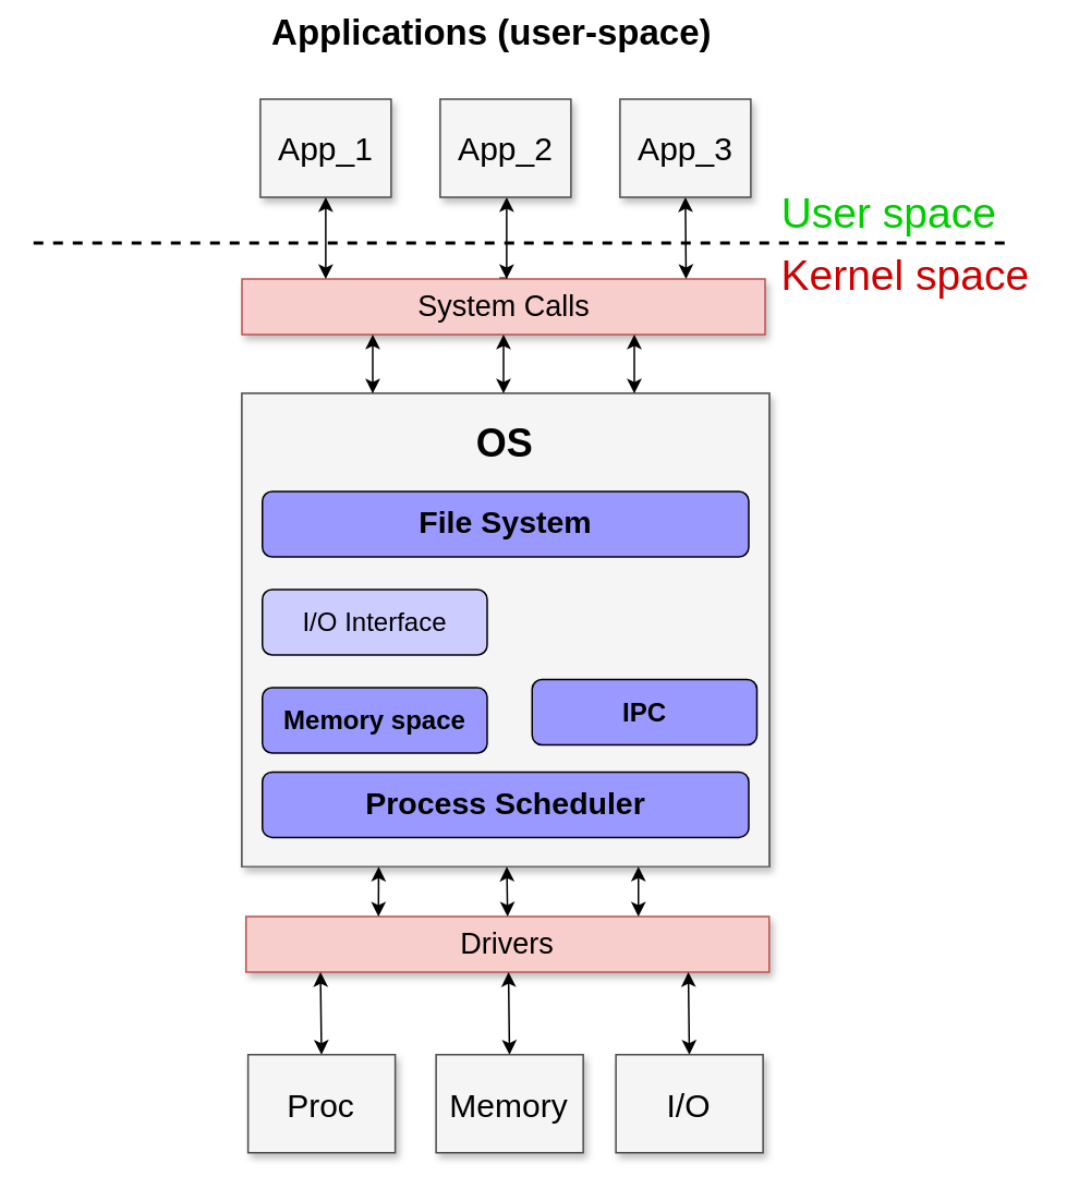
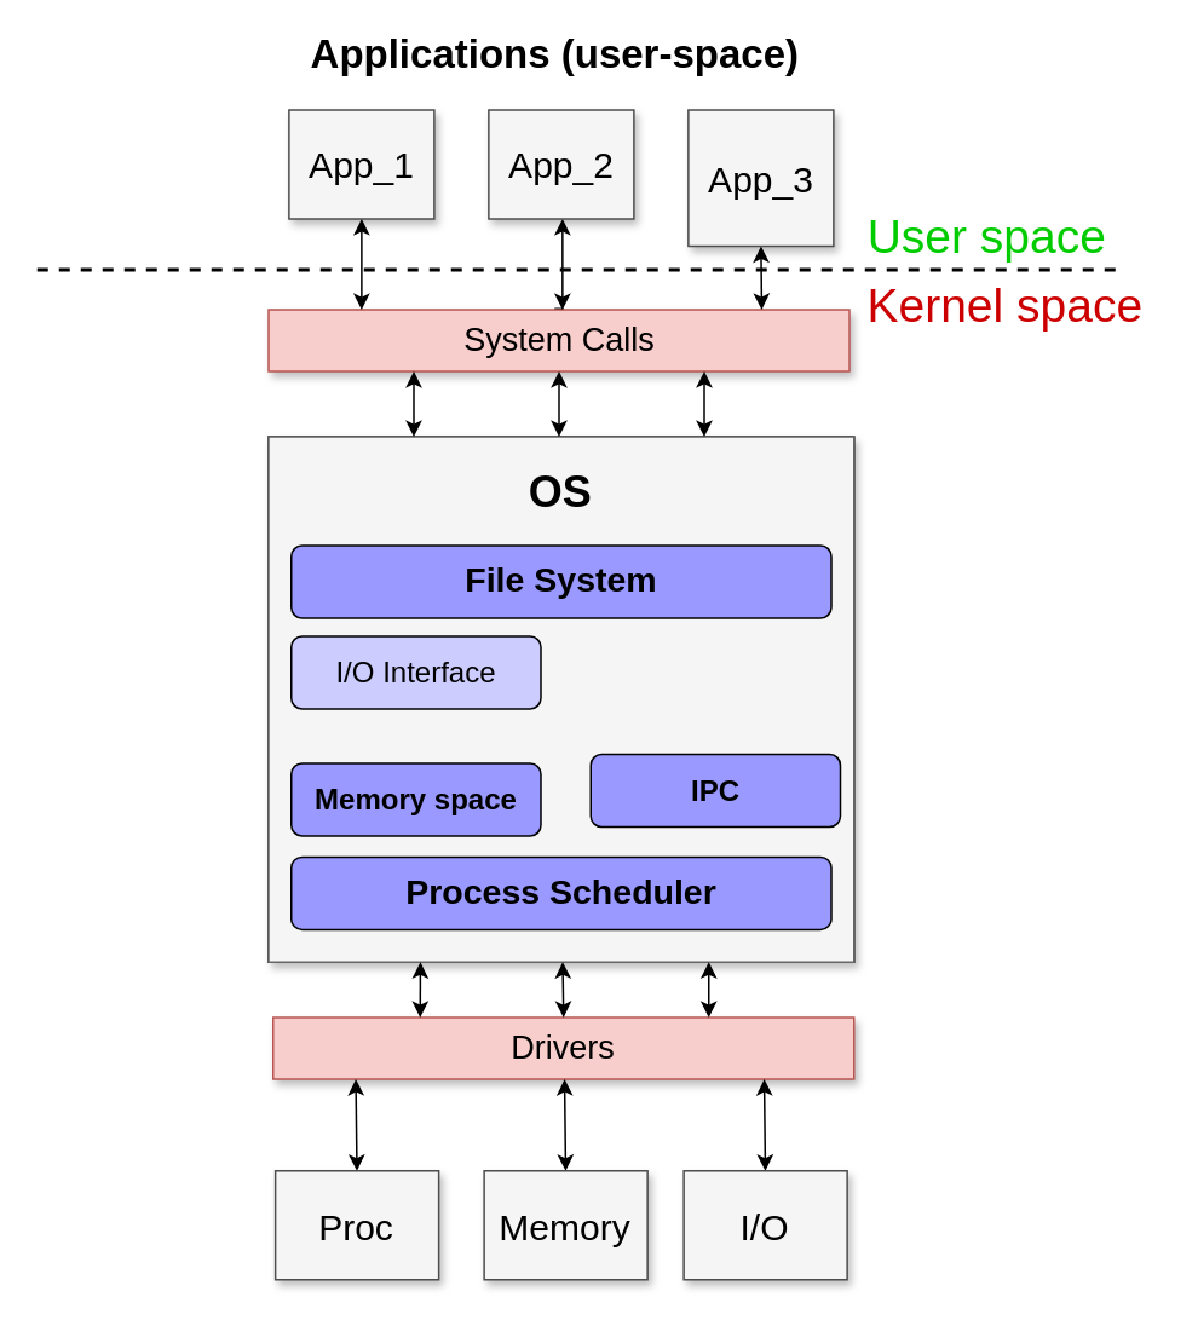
- <mxCell id="26" value="&lt;font style=&quot;font-size: 22px&quot;&gt;&lt;b&gt;Applications (user-space)&lt;/b&gt;&lt;/font&gt;" style="text;html=1;align=center;verticalAlign=middle;resizable=0;points=[];autosize=1;" parent="1" vertex="1"><mxGeometry x="160" y="10" width="280" height="20" as="geometry" /></mxCell>
+ <mxCell id="26" value="&lt;font style=&quot;font-size: 22px&quot;&gt;&lt;b&gt;Applications (user-space)&lt;/b&gt;&lt;/font&gt;" style="text;html=1;align=center;verticalAlign=middle;resizable=0;points=[];autosize=1;" parent="1" vertex="1"><mxGeometry x="165" y="20" width="280" height="20" as="geometry" /></mxCell>
- <mxCell id="28" value="App_3" style="whiteSpace=wrap;html=1;shadow=1;fontSize=20;fillColor=#f5f5f5;strokeColor=#4D4D4D;strokeWidth=1;" parent="1" vertex="1"><mxGeometry x="378.75" y="60" width="80" height="60" as="geometry" /></mxCell>
+ <mxCell id="28" value="App_3" style="whiteSpace=wrap;html=1;shadow=1;fontSize=20;fillColor=#f5f5f5;strokeColor=#4D4D4D;strokeWidth=1;" parent="1" vertex="1"><mxGeometry x="378.75" y="60" width="80" height="75" as="geometry" /></mxCell>
- <mxCell id="11" value="&lt;font style=&quot;font-size: 16px&quot;&gt;I/O Interface&lt;br&gt;&lt;/font&gt;" style="rounded=1;whiteSpace=wrap;html=1;fillColor=#CCCCFF;gradientColor=none;glass=0;shadow=0;comic=0;" parent="5" vertex="1"><mxGeometry x="12.5" y="120" width="137.5" height="40" as="geometry" /></mxCell>
+ <mxCell id="11" value="&lt;font style=&quot;font-size: 16px&quot;&gt;I/O Interface&lt;br&gt;&lt;/font&gt;" style="rounded=1;whiteSpace=wrap;html=1;fillColor=#CCCCFF;gradientColor=none;glass=0;shadow=0;comic=0;" parent="5" vertex="1"><mxGeometry x="12.5" y="110" width="137.5" height="40" as="geometry" /></mxCell>
